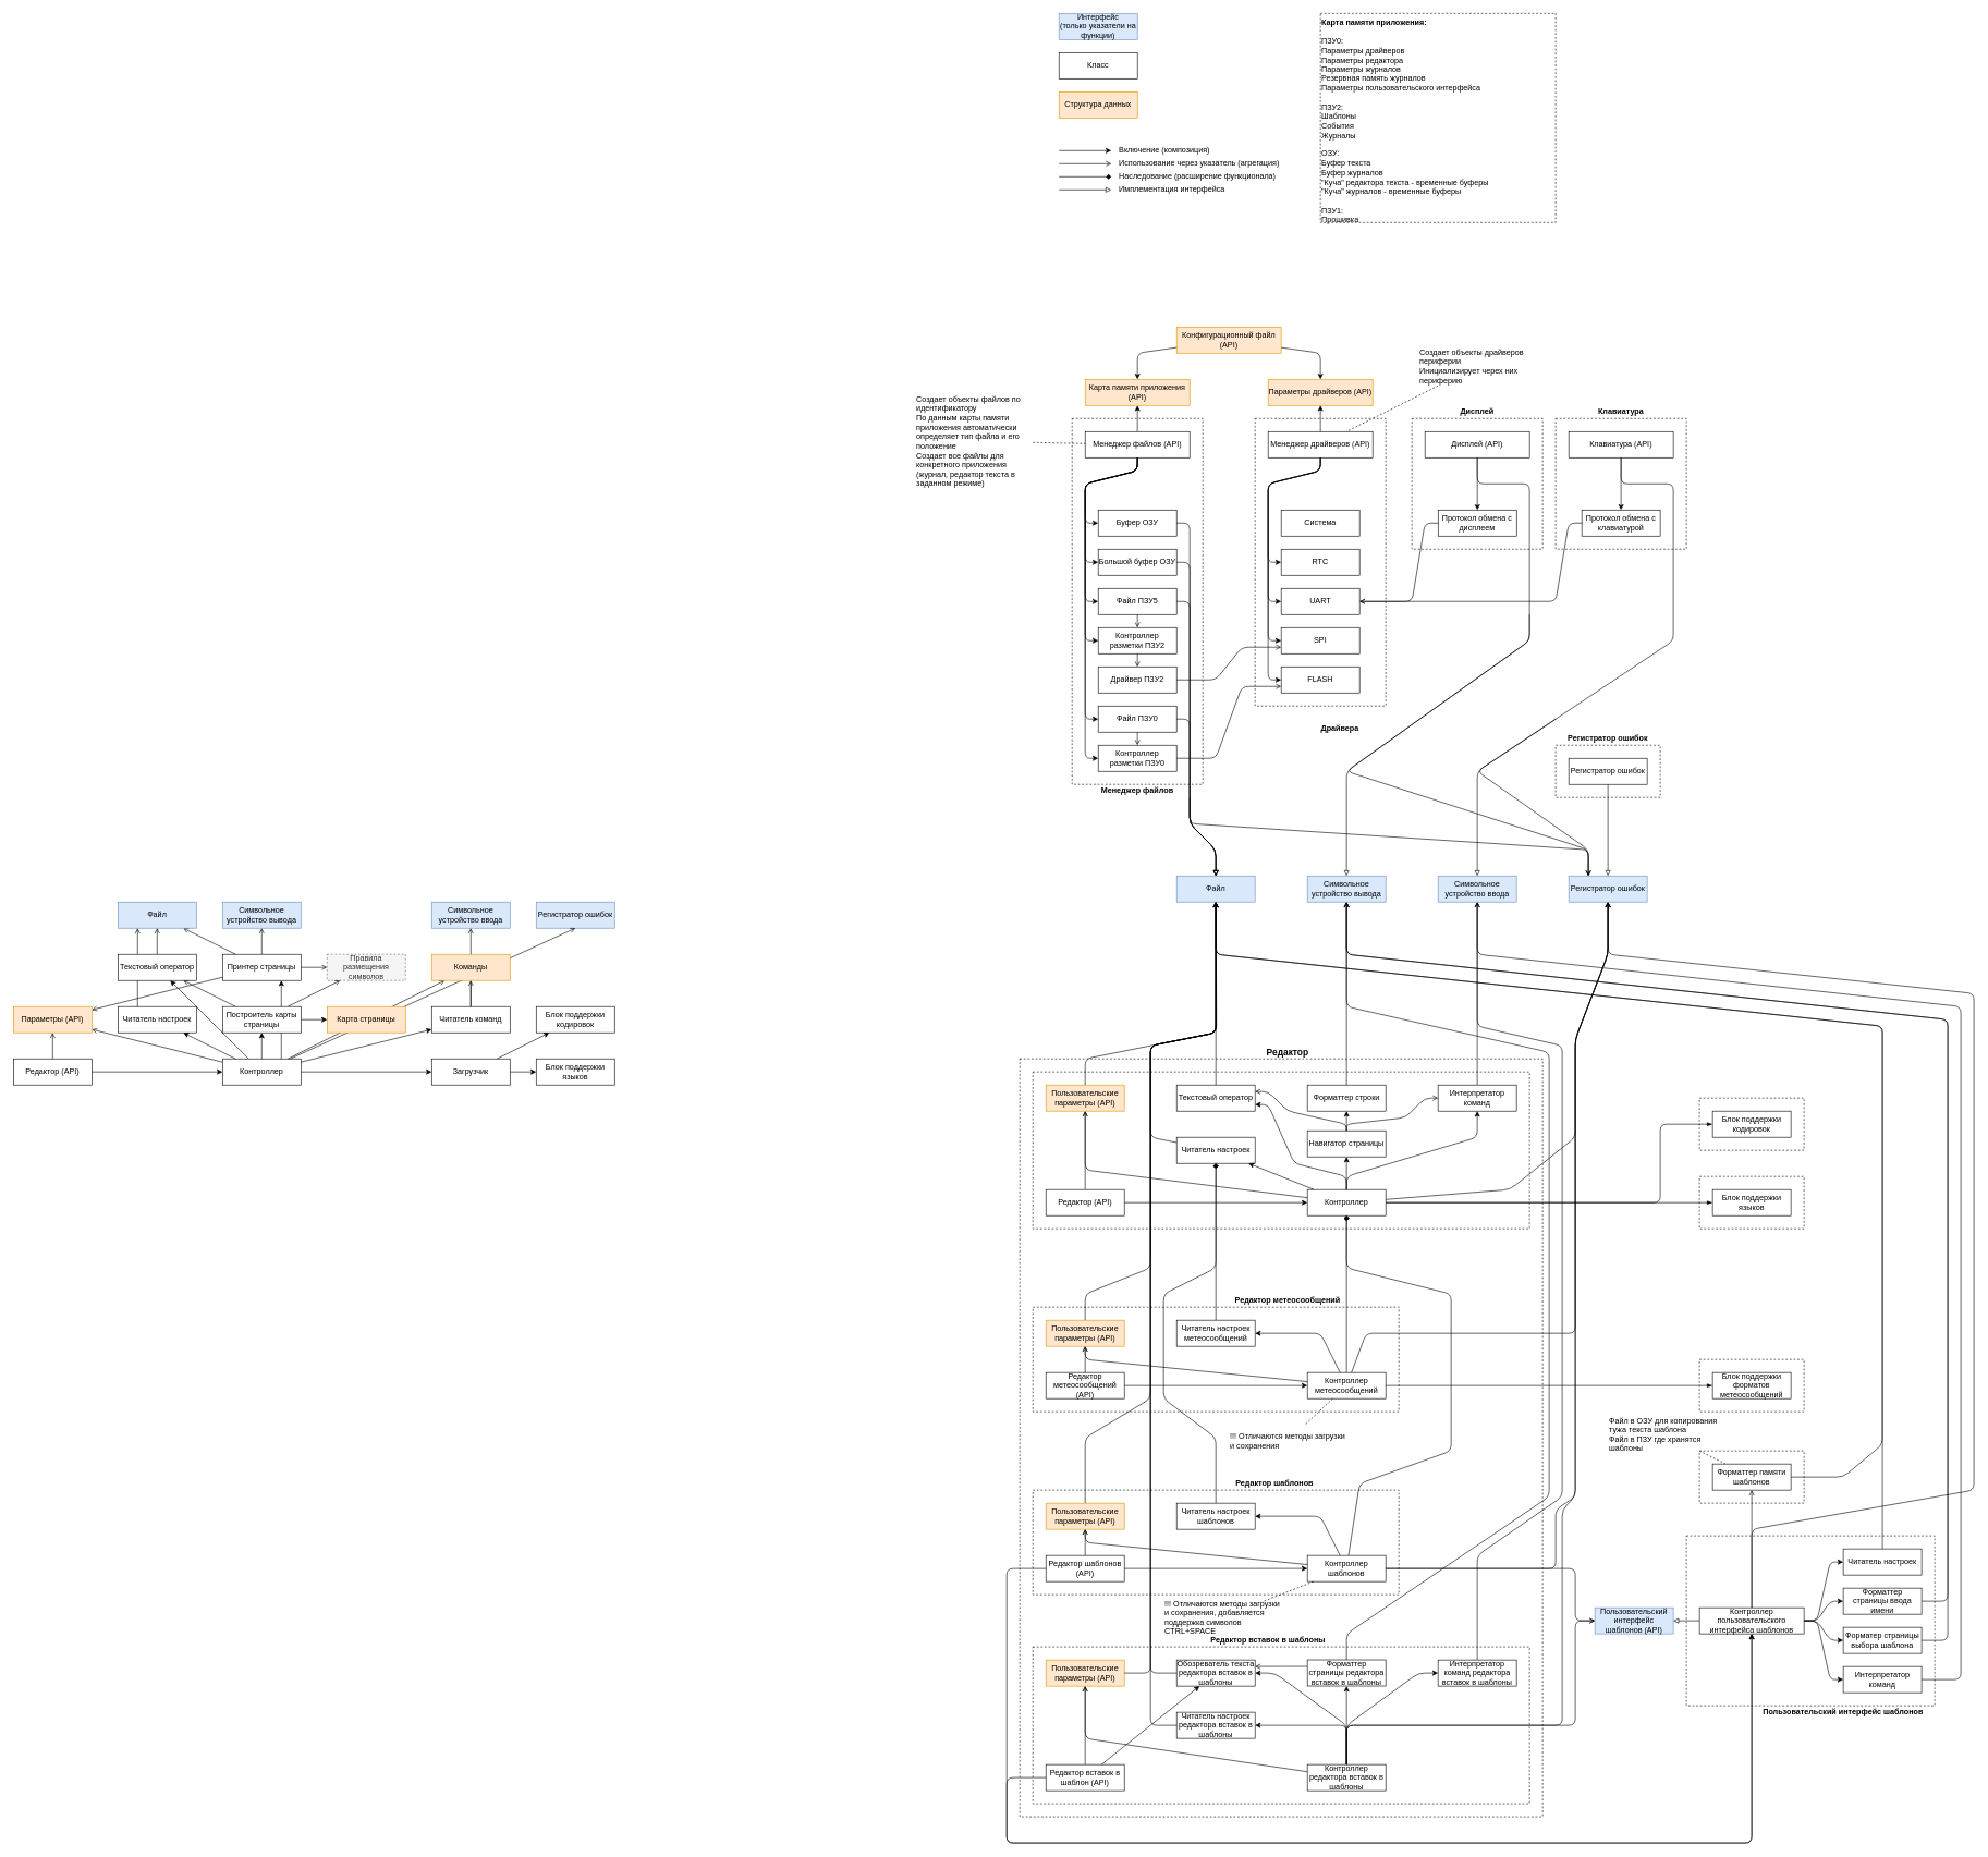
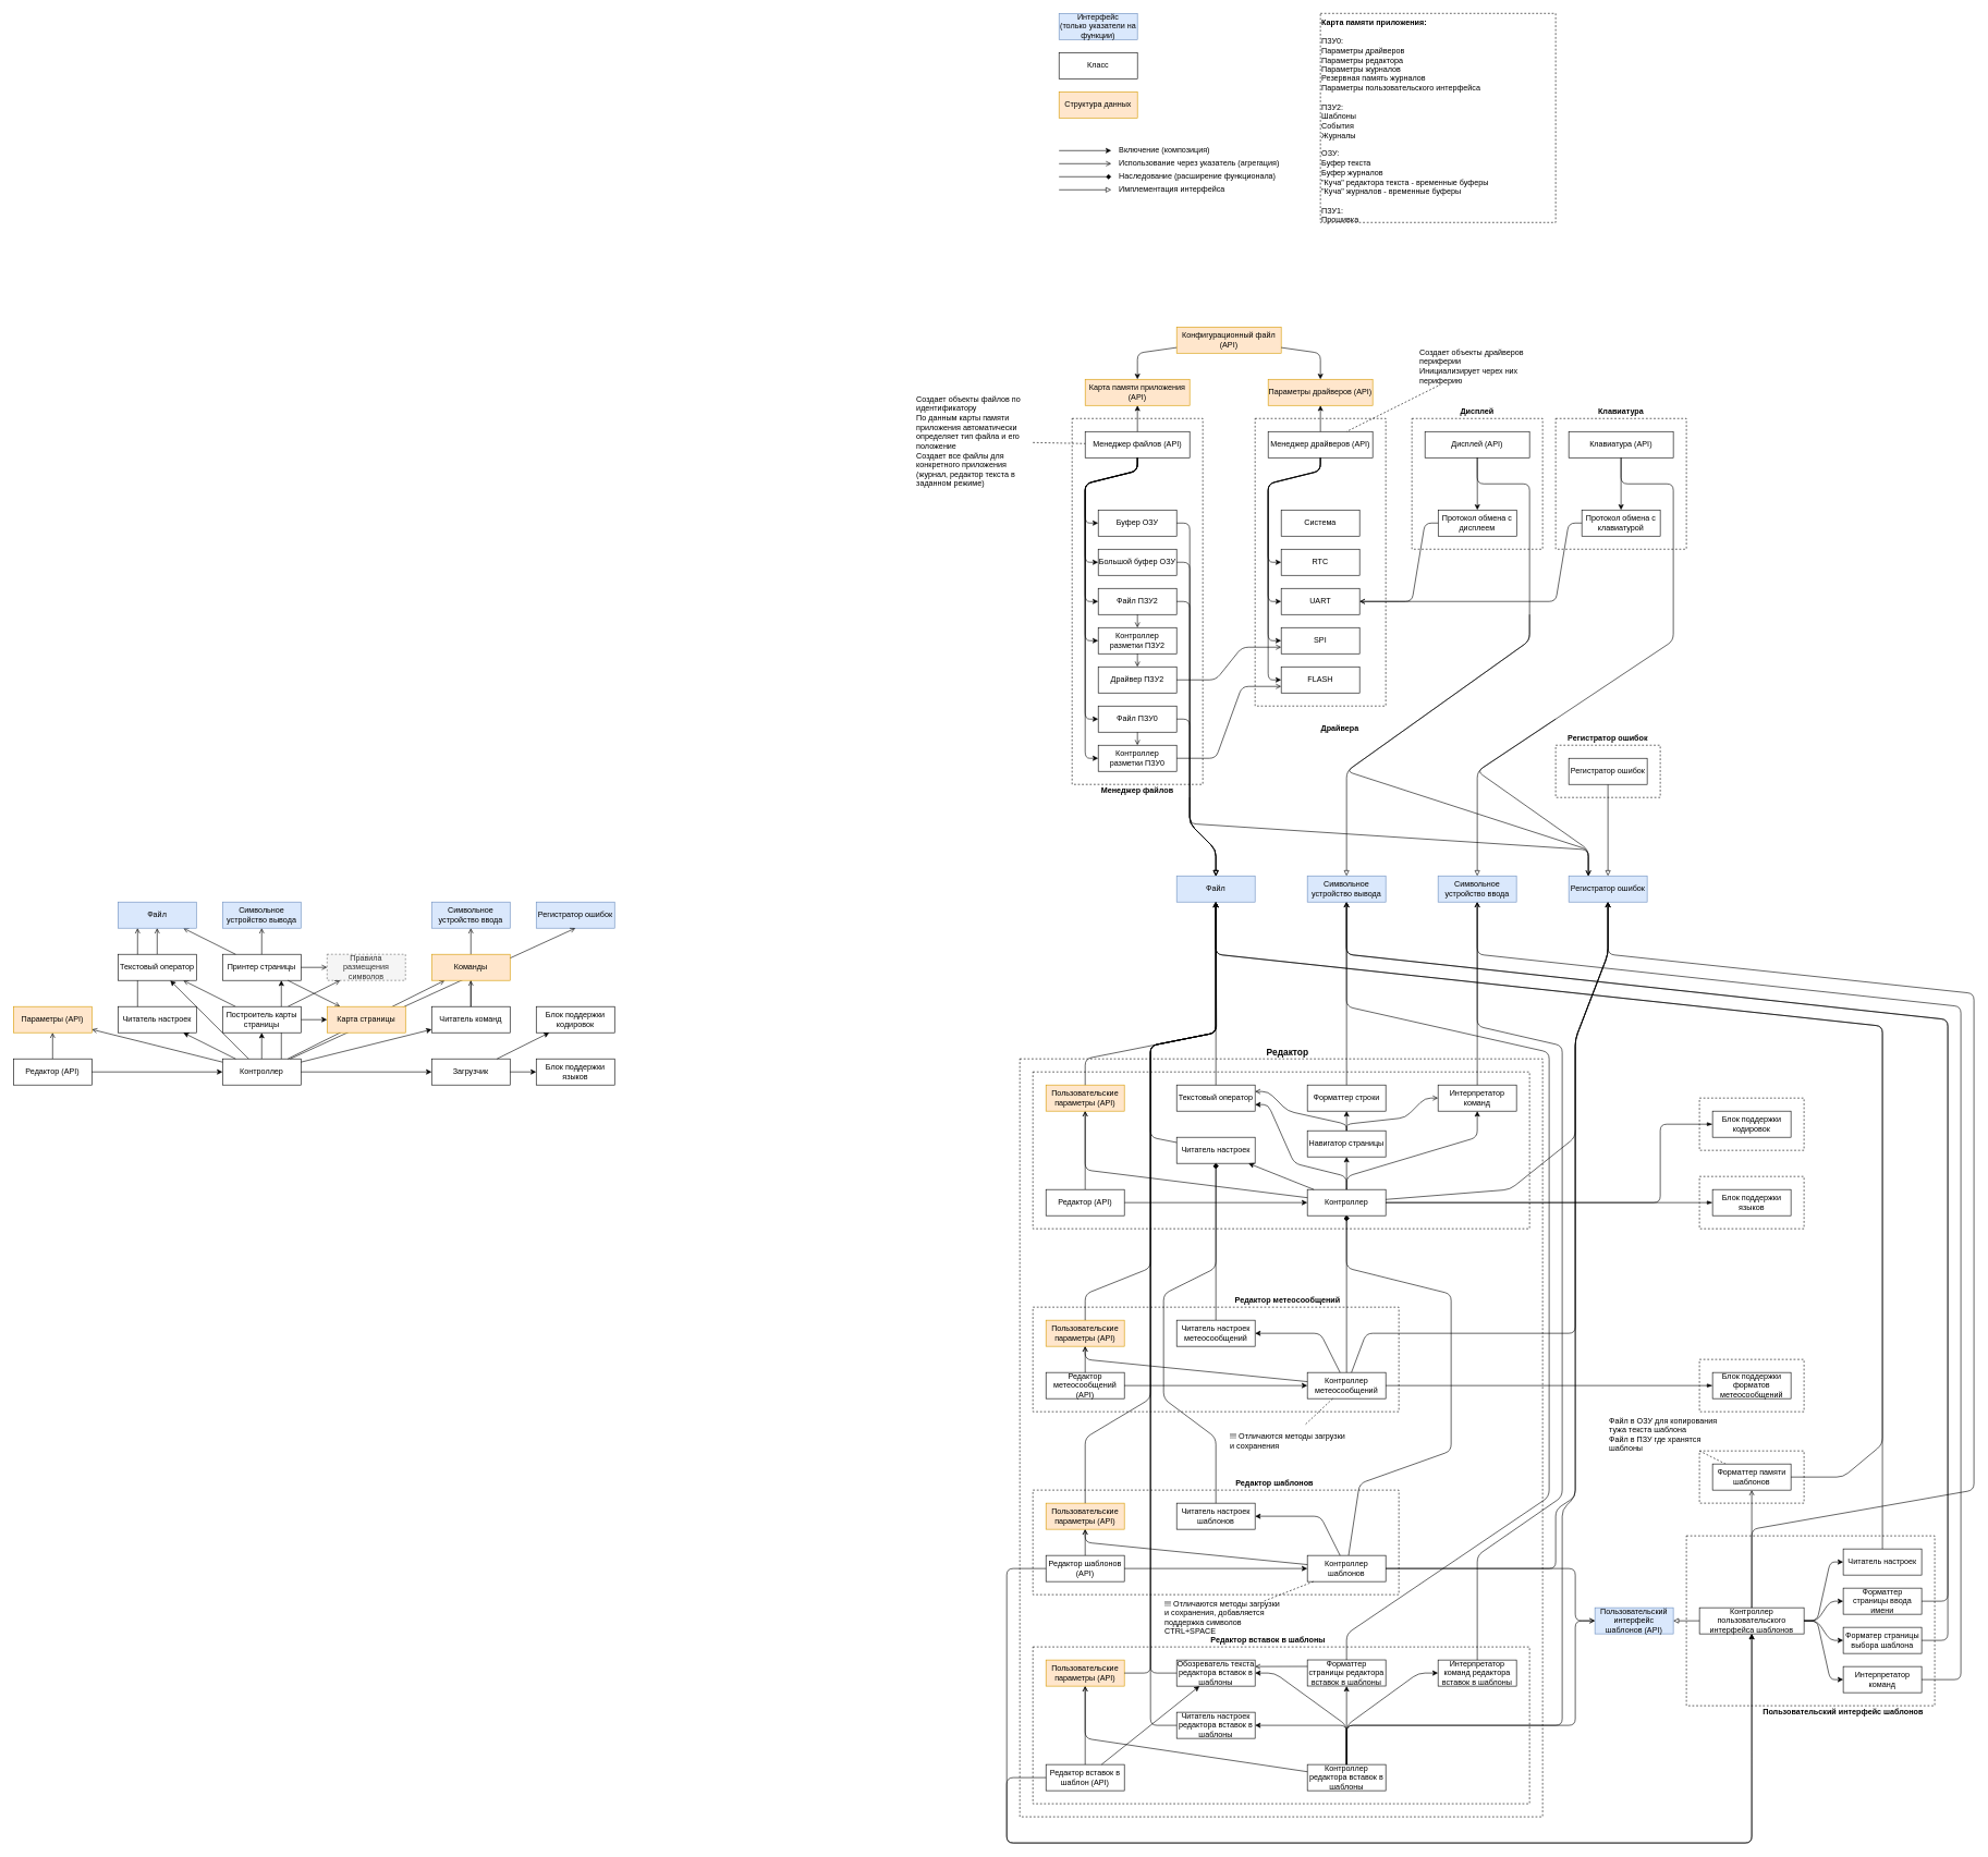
- <mxCell id="73" value="Файл ПЗУ5" style="rounded=0;whiteSpace=wrap;html=1;" parent="1" vertex="1"><mxGeometry x="1680" y="900" width="120" height="40" as="geometry" /></mxCell>
+ <mxCell id="73" value="Файл ПЗУ2" style="rounded=0;whiteSpace=wrap;html=1;" parent="1" vertex="1"><mxGeometry x="1680" y="900" width="120" height="40" as="geometry" /></mxCell>
- <mxCell id="216" value="" style="endArrow=open;html=1;endFill=0;" parent="1" source="209" target="231" edge="1"><mxGeometry width="50" height="50" relative="1" as="geometry"><mxPoint x="500" y="1390" as="sourcePoint" /><mxPoint x="580" y="1390" as="targetPoint" /></mxGeometry></mxCell>
+ <mxCell id="216" value="" style="endArrow=open;html=1;endFill=0;" parent="1" source="209" target="245" edge="1"><mxGeometry width="50" height="50" relative="1" as="geometry"><mxPoint x="500" y="1390" as="sourcePoint" /><mxPoint x="580" y="1390" as="targetPoint" /></mxGeometry></mxCell>
